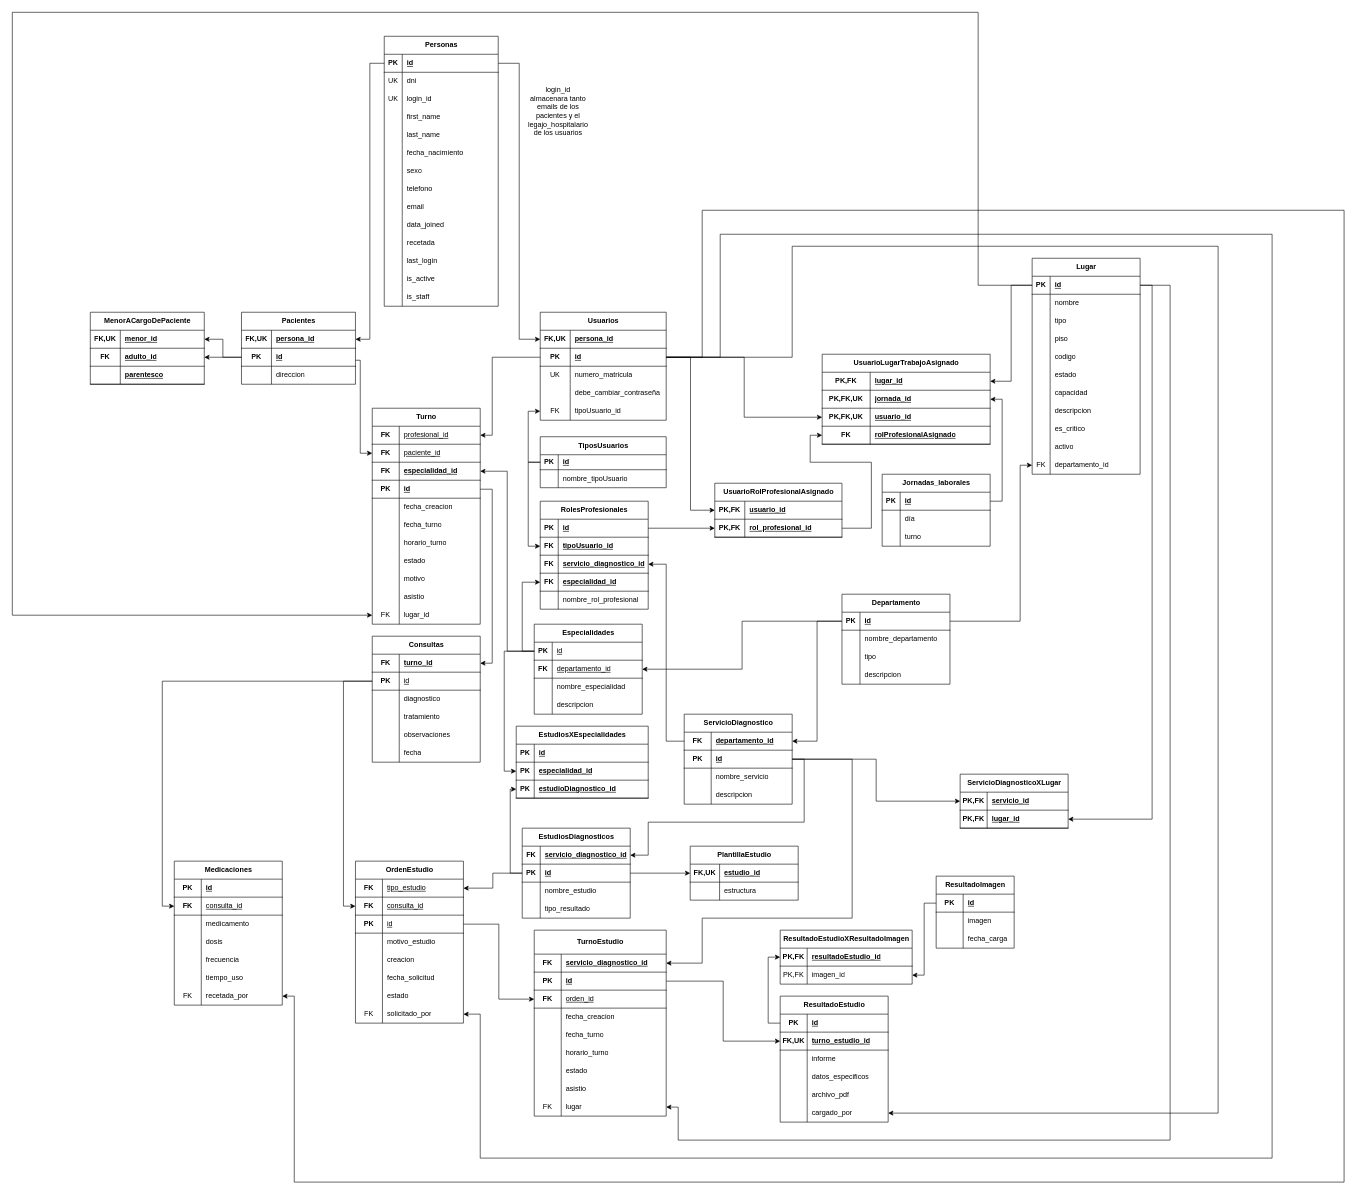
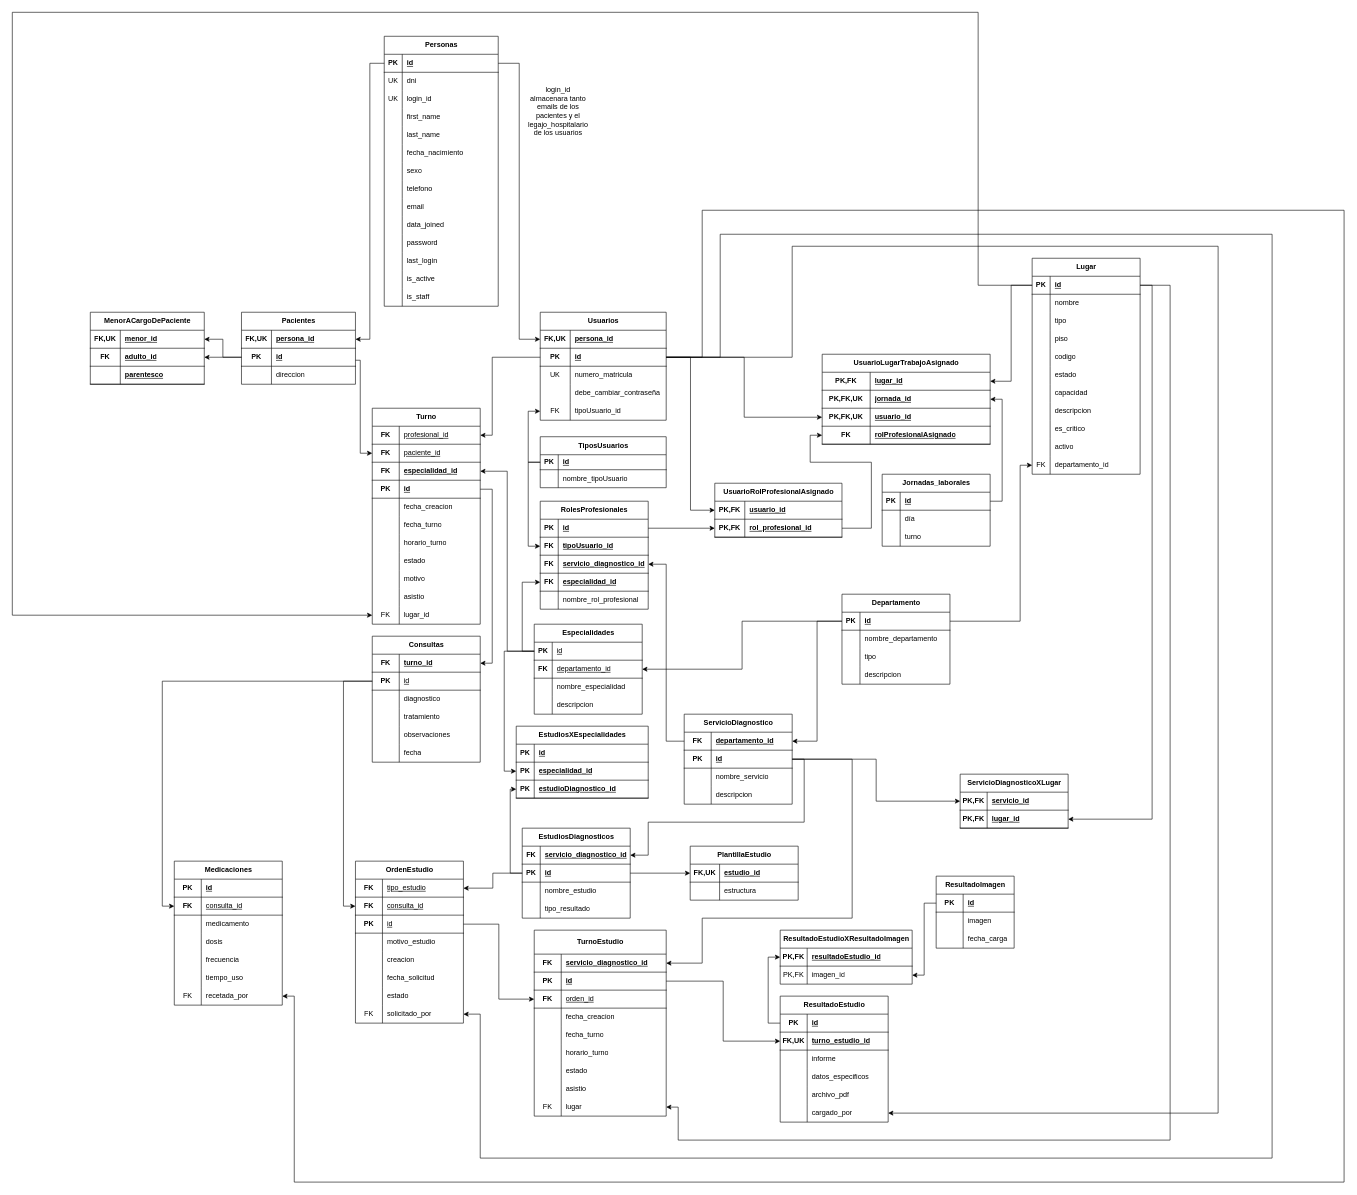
- <mxCell id="35" value="recetada" style="shape=partialRectangle;connectable=0;fillColor=none;top=0;left=0;bottom=0;right=0;align=left;spacingLeft=6;overflow=hidden;whiteSpace=wrap;html=1;" parent="33" vertex="1"><mxGeometry x="30" width="160" height="30" as="geometry"><mxRectangle width="160" height="30" as="alternateBounds" /></mxGeometry></mxCell>
+ <mxCell id="35" value="password" style="shape=partialRectangle;connectable=0;fillColor=none;top=0;left=0;bottom=0;right=0;align=left;spacingLeft=6;overflow=hidden;whiteSpace=wrap;html=1;" parent="33" vertex="1"><mxGeometry x="30" width="160" height="30" as="geometry"><mxRectangle width="160" height="30" as="alternateBounds" /></mxGeometry></mxCell>
